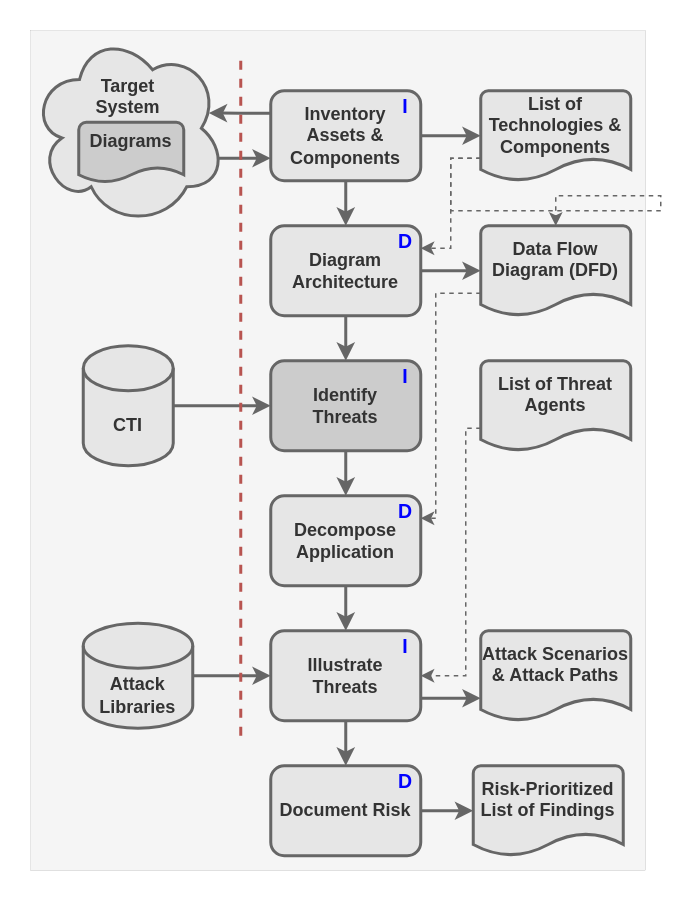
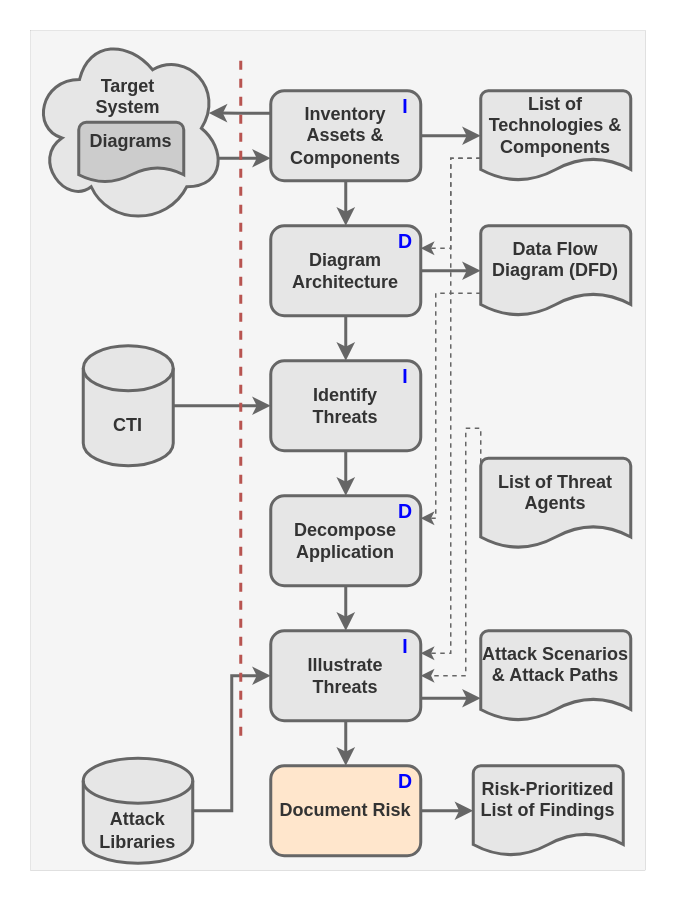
- <mxCell id="12" style="edgeStyle=orthogonalEdgeStyle;rounded=0;orthogonalLoop=1;jettySize=auto;html=1;exitX=0;exitY=0.75;exitDx=0;exitDy=0;exitPerimeter=0;strokeWidth=1;dashed=1;fillColor=#f5f5f5;strokeColor=#666666;" edge="1" parent="1" source="14" target="16"><mxGeometry relative="1" as="geometry" /></mxCell>
+ <mxCell id="12" style="edgeStyle=orthogonalEdgeStyle;rounded=0;orthogonalLoop=1;jettySize=auto;html=1;exitX=0;exitY=0.75;exitDx=0;exitDy=0;exitPerimeter=0;entryX=1;entryY=0.25;entryDx=0;entryDy=0;strokeWidth=1;dashed=1;fillColor=#f5f5f5;strokeColor=#666666;" edge="1" parent="1" source="14" target="28"><mxGeometry relative="1" as="geometry" /></mxCell>
- <mxCell id="18" value="&lt;b&gt;Identify&lt;br&gt;Threats&lt;/b&gt;" style="rounded=1;whiteSpace=wrap;html=1;fillColor=#cccccc;fontColor=#333333;strokeColor=#666666;strokeWidth=2;" vertex="1" parent="1"><mxGeometry x="180" y="240" width="100" height="60" as="geometry" /></mxCell>
+ <mxCell id="18" value="&lt;b&gt;Identify&lt;br&gt;Threats&lt;/b&gt;" style="rounded=1;whiteSpace=wrap;html=1;fillColor=#E6E6E6;fontColor=#333333;strokeColor=#666666;strokeWidth=2;" vertex="1" parent="1"><mxGeometry x="180" y="240" width="100" height="60" as="geometry" /></mxCell>
- <mxCell id="20" value="&lt;b&gt;List of Threat Agents&lt;br&gt;&lt;br&gt;&lt;/b&gt;" style="strokeWidth=2;html=1;shape=mxgraph.flowchart.document2;whiteSpace=wrap;size=0.25;fillColor=#E6E6E6;fontColor=#333333;strokeColor=#666666;" vertex="1" parent="1"><mxGeometry x="320" y="240" width="100" height="60" as="geometry" /></mxCell>
+ <mxCell id="20" value="&lt;b&gt;List of Threat Agents&lt;br&gt;&lt;br&gt;&lt;/b&gt;" style="strokeWidth=2;html=1;shape=mxgraph.flowchart.document2;whiteSpace=wrap;size=0.25;fillColor=#E6E6E6;fontColor=#333333;strokeColor=#666666;" vertex="1" parent="1"><mxGeometry x="320" y="305" width="100" height="60" as="geometry" /></mxCell>
- <mxCell id="30" value="&lt;b&gt;Attack&lt;br&gt;Libraries&lt;br&gt;&lt;/b&gt;" style="shape=cylinder3;whiteSpace=wrap;html=1;boundedLbl=1;backgroundOutline=1;size=15;strokeWidth=2;fillColor=#E6E6E6;strokeColor=#666666;fontColor=#333333;" vertex="1" parent="1"><mxGeometry x="55" y="415" width="73" height="70" as="geometry" /></mxCell>
+ <mxCell id="30" value="&lt;b&gt;Attack&lt;br&gt;Libraries&lt;br&gt;&lt;/b&gt;" style="shape=cylinder3;whiteSpace=wrap;html=1;boundedLbl=1;backgroundOutline=1;size=15;strokeWidth=2;fillColor=#E6E6E6;strokeColor=#666666;fontColor=#333333;" vertex="1" parent="1"><mxGeometry x="55" y="505" width="73" height="70" as="geometry" /></mxCell>
- <mxCell id="33" value="&lt;b&gt;Document Risk&lt;/b&gt;" style="rounded=1;whiteSpace=wrap;html=1;fillColor=#E6E6E6;fontColor=#333333;strokeColor=#666666;strokeWidth=2;" vertex="1" parent="1"><mxGeometry x="180" y="510" width="100" height="60" as="geometry" /></mxCell>
+ <mxCell id="33" value="&lt;b&gt;Document Risk&lt;/b&gt;" style="rounded=1;whiteSpace=wrap;html=1;fillColor=#ffe6cc;fontColor=#333333;strokeColor=#666666;strokeWidth=2;" vertex="1" parent="1"><mxGeometry x="180" y="510" width="100" height="60" as="geometry" /></mxCell>
